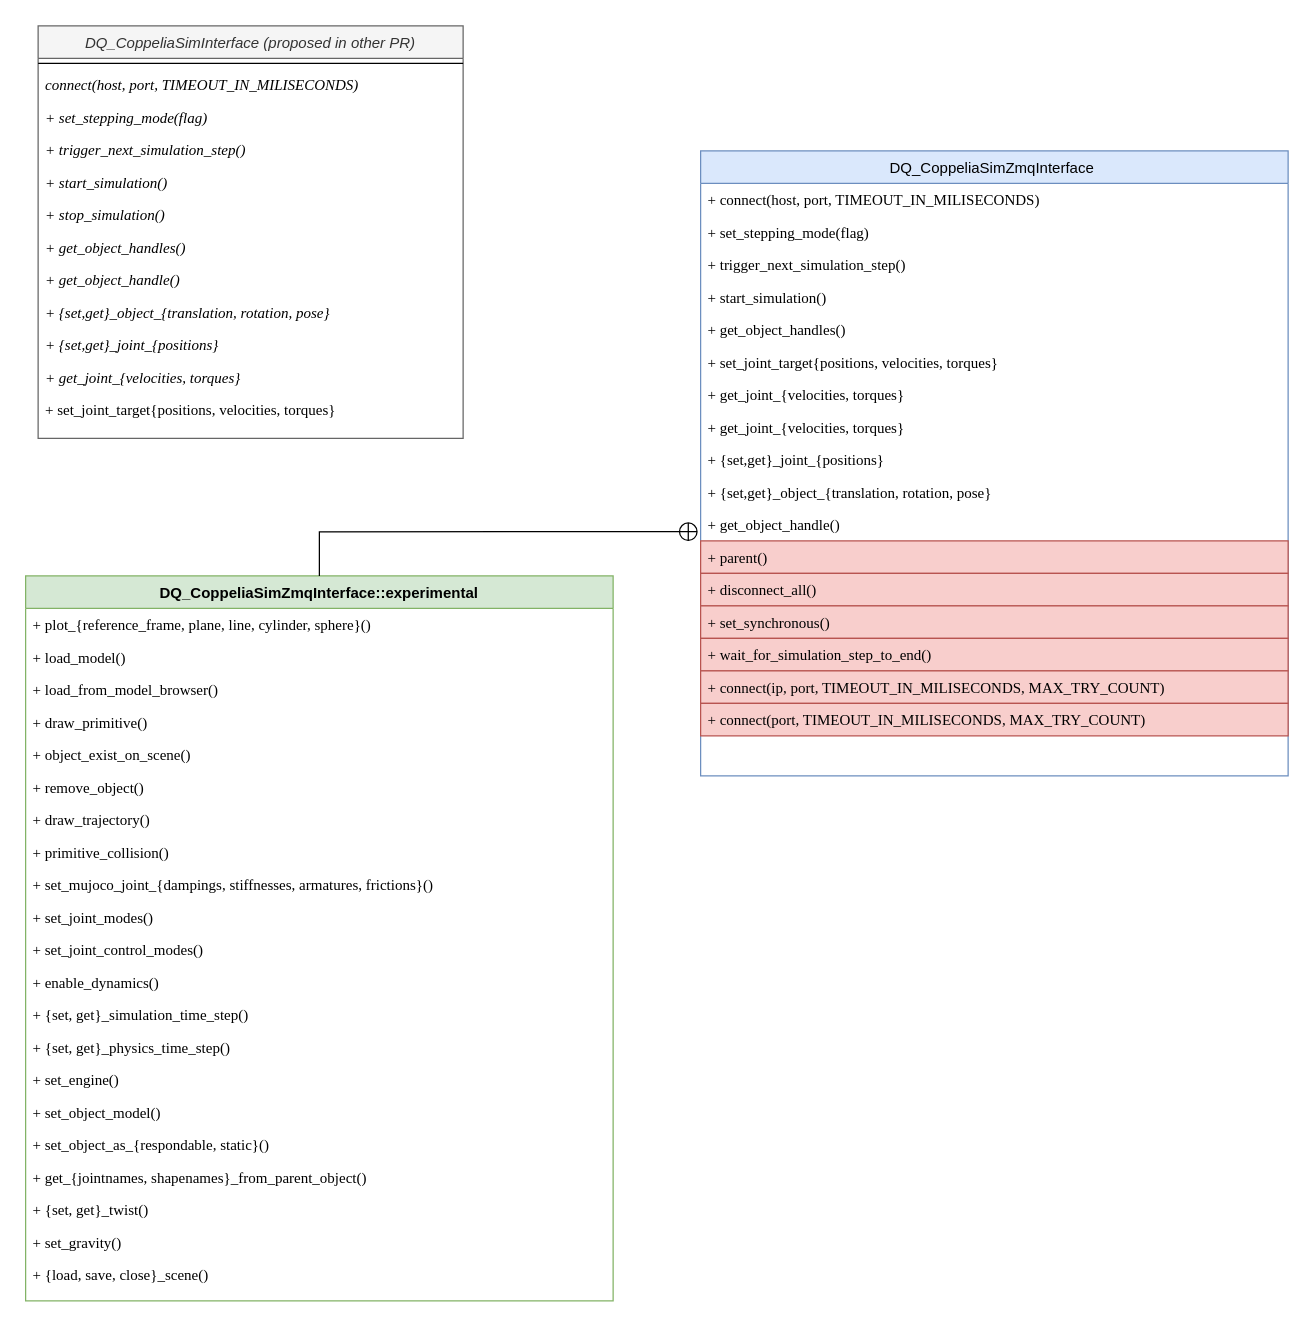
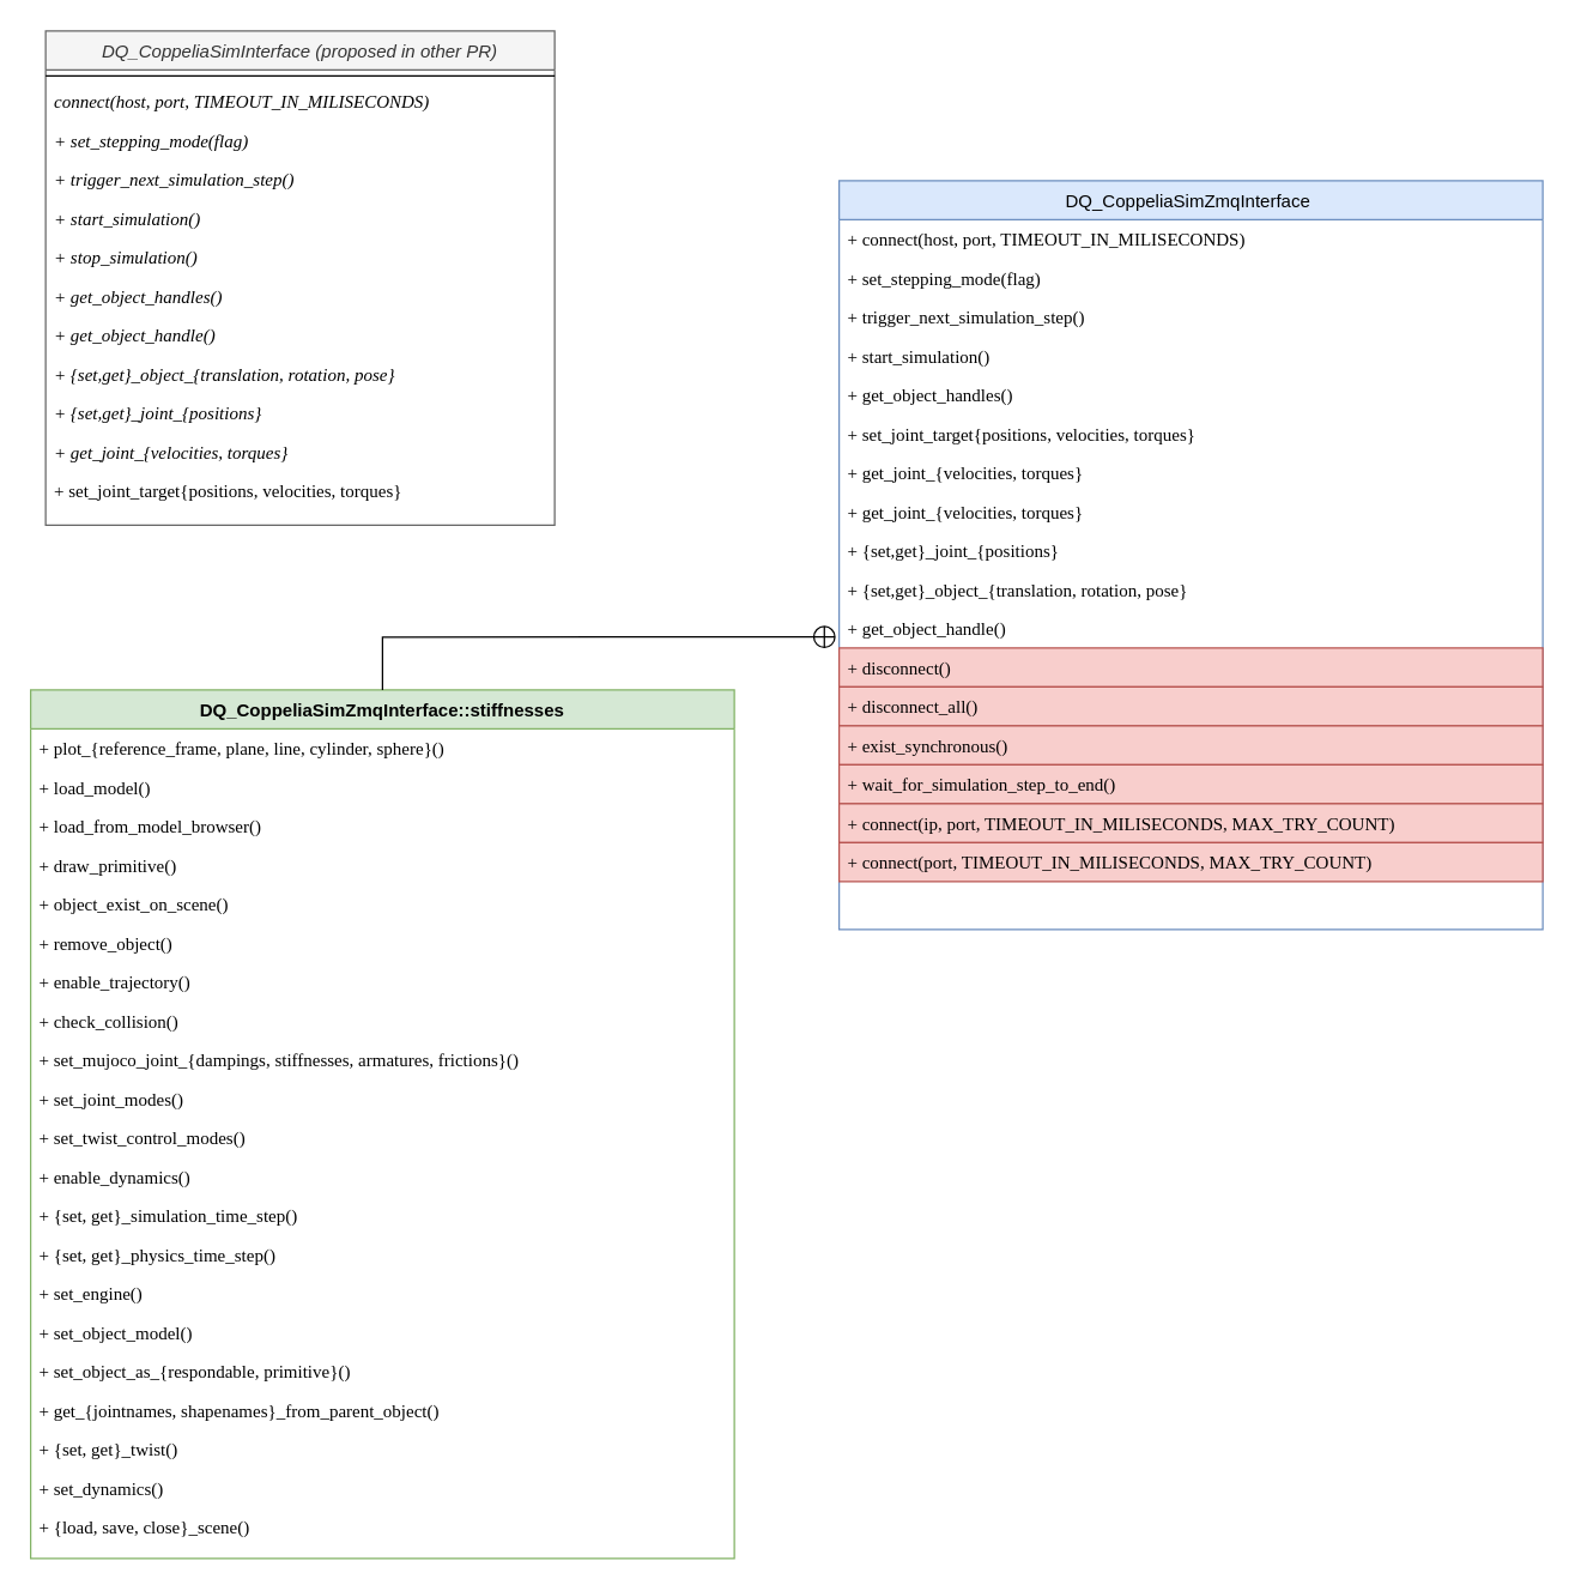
- <mxCell id="27" value="+ parent()" style="text;align=left;verticalAlign=top;spacingLeft=4;spacingRight=4;overflow=hidden;rotatable=0;points=[[0,0.5],[1,0.5]];portConstraint=eastwest;fontFamily=Verdana;fontStyle=0;fillColor=#f8cecc;strokeColor=#b85450;" vertex="1" parent="15"><mxGeometry y="312" width="470" height="26" as="geometry" /></mxCell>
+ <mxCell id="27" value="+ disconnect()" style="text;align=left;verticalAlign=top;spacingLeft=4;spacingRight=4;overflow=hidden;rotatable=0;points=[[0,0.5],[1,0.5]];portConstraint=eastwest;fontFamily=Verdana;fontStyle=0;fillColor=#f8cecc;strokeColor=#b85450;" vertex="1" parent="15"><mxGeometry y="312" width="470" height="26" as="geometry" /></mxCell>
- <mxCell id="33" value="DQ_CoppeliaSimZmqInterface::experimental" style="swimlane;fontStyle=1;align=center;verticalAlign=top;childLayout=stackLayout;horizontal=1;startSize=26;horizontalStack=0;resizeParent=1;resizeLast=0;collapsible=1;marginBottom=0;rounded=0;shadow=0;strokeWidth=1;fillColor=#d5e8d4;strokeColor=#82b366;" vertex="1" parent="1"><mxGeometry x="20" y="460" width="470" height="580" as="geometry"><mxRectangle x="340" y="380" width="170" height="26" as="alternateBounds" /></mxGeometry></mxCell>
+ <mxCell id="33" value="DQ_CoppeliaSimZmqInterface::stiffnesses" style="swimlane;fontStyle=1;align=center;verticalAlign=top;childLayout=stackLayout;horizontal=1;startSize=26;horizontalStack=0;resizeParent=1;resizeLast=0;collapsible=1;marginBottom=0;rounded=0;shadow=0;strokeWidth=1;fillColor=#d5e8d4;strokeColor=#82b366;" vertex="1" parent="1"><mxGeometry x="20" y="460" width="470" height="580" as="geometry"><mxRectangle x="340" y="380" width="170" height="26" as="alternateBounds" /></mxGeometry></mxCell>
- <mxCell id="29" value="+ set_synchronous()" style="text;align=left;verticalAlign=top;spacingLeft=4;spacingRight=4;overflow=hidden;rotatable=0;points=[[0,0.5],[1,0.5]];portConstraint=eastwest;fontFamily=Verdana;fontStyle=0;fillColor=#f8cecc;strokeColor=#b85450;" vertex="1" parent="15"><mxGeometry y="364" width="470" height="26" as="geometry" /></mxCell>
+ <mxCell id="29" value="+ exist_synchronous()" style="text;align=left;verticalAlign=top;spacingLeft=4;spacingRight=4;overflow=hidden;rotatable=0;points=[[0,0.5],[1,0.5]];portConstraint=eastwest;fontFamily=Verdana;fontStyle=0;fillColor=#f8cecc;strokeColor=#b85450;" vertex="1" parent="15"><mxGeometry y="364" width="470" height="26" as="geometry" /></mxCell>
- <mxCell id="40" value="+ draw_trajectory()" style="text;align=left;verticalAlign=top;spacingLeft=4;spacingRight=4;overflow=hidden;rotatable=0;points=[[0,0.5],[1,0.5]];portConstraint=eastwest;fontFamily=Verdana;fontStyle=0" vertex="1" parent="33"><mxGeometry y="182" width="470" height="26" as="geometry" /></mxCell>
+ <mxCell id="40" value="+ enable_trajectory()" style="text;align=left;verticalAlign=top;spacingLeft=4;spacingRight=4;overflow=hidden;rotatable=0;points=[[0,0.5],[1,0.5]];portConstraint=eastwest;fontFamily=Verdana;fontStyle=0" vertex="1" parent="33"><mxGeometry y="182" width="470" height="26" as="geometry" /></mxCell>
- <mxCell id="41" value="+ primitive_collision()" style="text;align=left;verticalAlign=top;spacingLeft=4;spacingRight=4;overflow=hidden;rotatable=0;points=[[0,0.5],[1,0.5]];portConstraint=eastwest;fontFamily=Verdana;fontStyle=0" vertex="1" parent="33"><mxGeometry y="208" width="470" height="26" as="geometry" /></mxCell>
+ <mxCell id="41" value="+ check_collision()" style="text;align=left;verticalAlign=top;spacingLeft=4;spacingRight=4;overflow=hidden;rotatable=0;points=[[0,0.5],[1,0.5]];portConstraint=eastwest;fontFamily=Verdana;fontStyle=0" vertex="1" parent="33"><mxGeometry y="208" width="470" height="26" as="geometry" /></mxCell>
- <mxCell id="44" value="+ set_joint_control_modes()" style="text;align=left;verticalAlign=top;spacingLeft=4;spacingRight=4;overflow=hidden;rotatable=0;points=[[0,0.5],[1,0.5]];portConstraint=eastwest;fontFamily=Verdana;fontStyle=0" vertex="1" parent="33"><mxGeometry y="286" width="470" height="26" as="geometry" /></mxCell>
+ <mxCell id="44" value="+ set_twist_control_modes()" style="text;align=left;verticalAlign=top;spacingLeft=4;spacingRight=4;overflow=hidden;rotatable=0;points=[[0,0.5],[1,0.5]];portConstraint=eastwest;fontFamily=Verdana;fontStyle=0" vertex="1" parent="33"><mxGeometry y="286" width="470" height="26" as="geometry" /></mxCell>
- <mxCell id="50" value="+ set_object_as_{respondable, static}()" style="text;align=left;verticalAlign=top;spacingLeft=4;spacingRight=4;overflow=hidden;rotatable=0;points=[[0,0.5],[1,0.5]];portConstraint=eastwest;fontFamily=Verdana;fontStyle=0" vertex="1" parent="33"><mxGeometry y="442" width="470" height="26" as="geometry" /></mxCell>
+ <mxCell id="50" value="+ set_object_as_{respondable, primitive}()" style="text;align=left;verticalAlign=top;spacingLeft=4;spacingRight=4;overflow=hidden;rotatable=0;points=[[0,0.5],[1,0.5]];portConstraint=eastwest;fontFamily=Verdana;fontStyle=0" vertex="1" parent="33"><mxGeometry y="442" width="470" height="26" as="geometry" /></mxCell>
- <mxCell id="53" value="+ set_gravity()" style="text;align=left;verticalAlign=top;spacingLeft=4;spacingRight=4;overflow=hidden;rotatable=0;points=[[0,0.5],[1,0.5]];portConstraint=eastwest;fontFamily=Verdana;fontStyle=0" vertex="1" parent="33"><mxGeometry y="520" width="470" height="26" as="geometry" /></mxCell>
+ <mxCell id="53" value="+ set_dynamics()" style="text;align=left;verticalAlign=top;spacingLeft=4;spacingRight=4;overflow=hidden;rotatable=0;points=[[0,0.5],[1,0.5]];portConstraint=eastwest;fontFamily=Verdana;fontStyle=0" vertex="1" parent="33"><mxGeometry y="520" width="470" height="26" as="geometry" /></mxCell>
